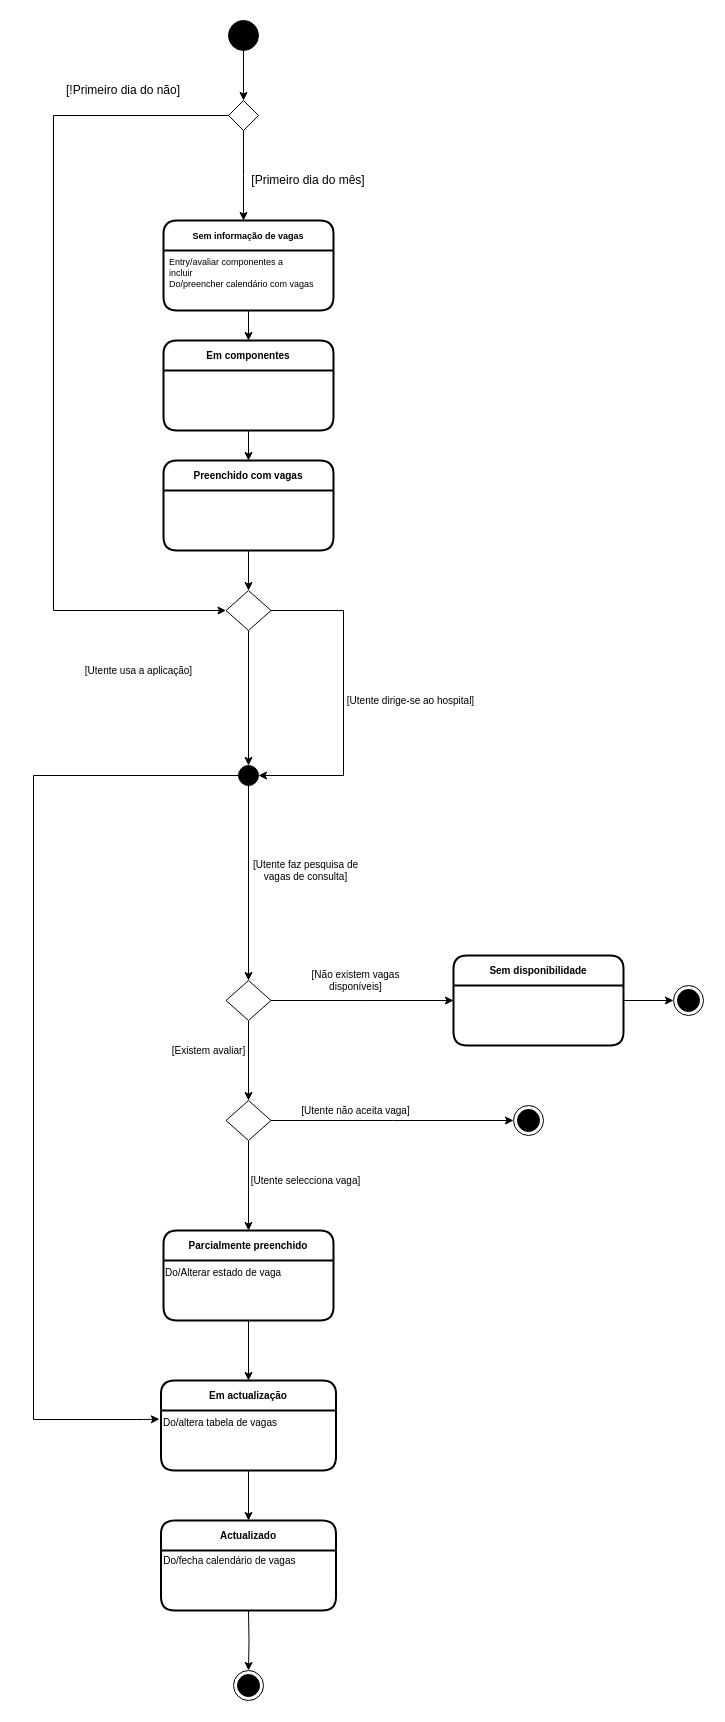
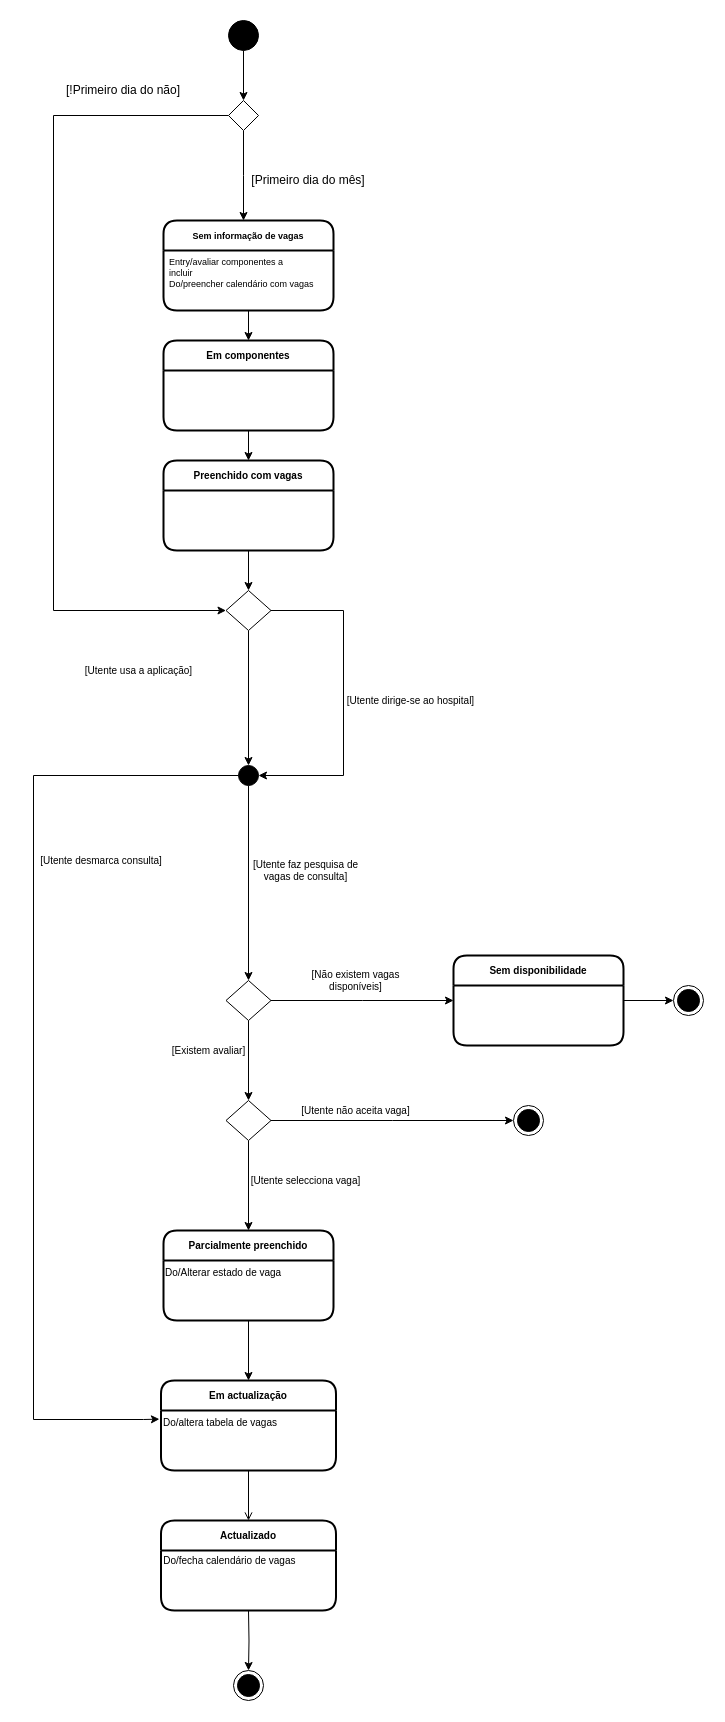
+ <mxCell id="39" value="[Utente desmarca consulta]" style="text;html=1;strokeColor=none;fillColor=none;align=center;verticalAlign=middle;whiteSpace=wrap;rounded=0;fontSize=10;" parent="1" vertex="1"><mxGeometry x="20.5" y="850" width="160" height="20" as="geometry" /></mxCell>
- <mxCell id="30" style="edgeStyle=orthogonalEdgeStyle;rounded=0;orthogonalLoop=1;jettySize=auto;html=1;entryX=0.5;entryY=0;entryDx=0;entryDy=0;" parent="1" source="31" target="46" edge="1"><mxGeometry relative="1" as="geometry" /></mxCell>
+ <mxCell id="30" style="edgeStyle=orthogonalEdgeStyle;rounded=0;orthogonalLoop=1;jettySize=auto;html=1;entryX=0.5;entryY=0;entryDx=0;entryDy=0;endArrow=open;" parent="1" source="31" target="46" edge="1"><mxGeometry relative="1" as="geometry" /></mxCell>
